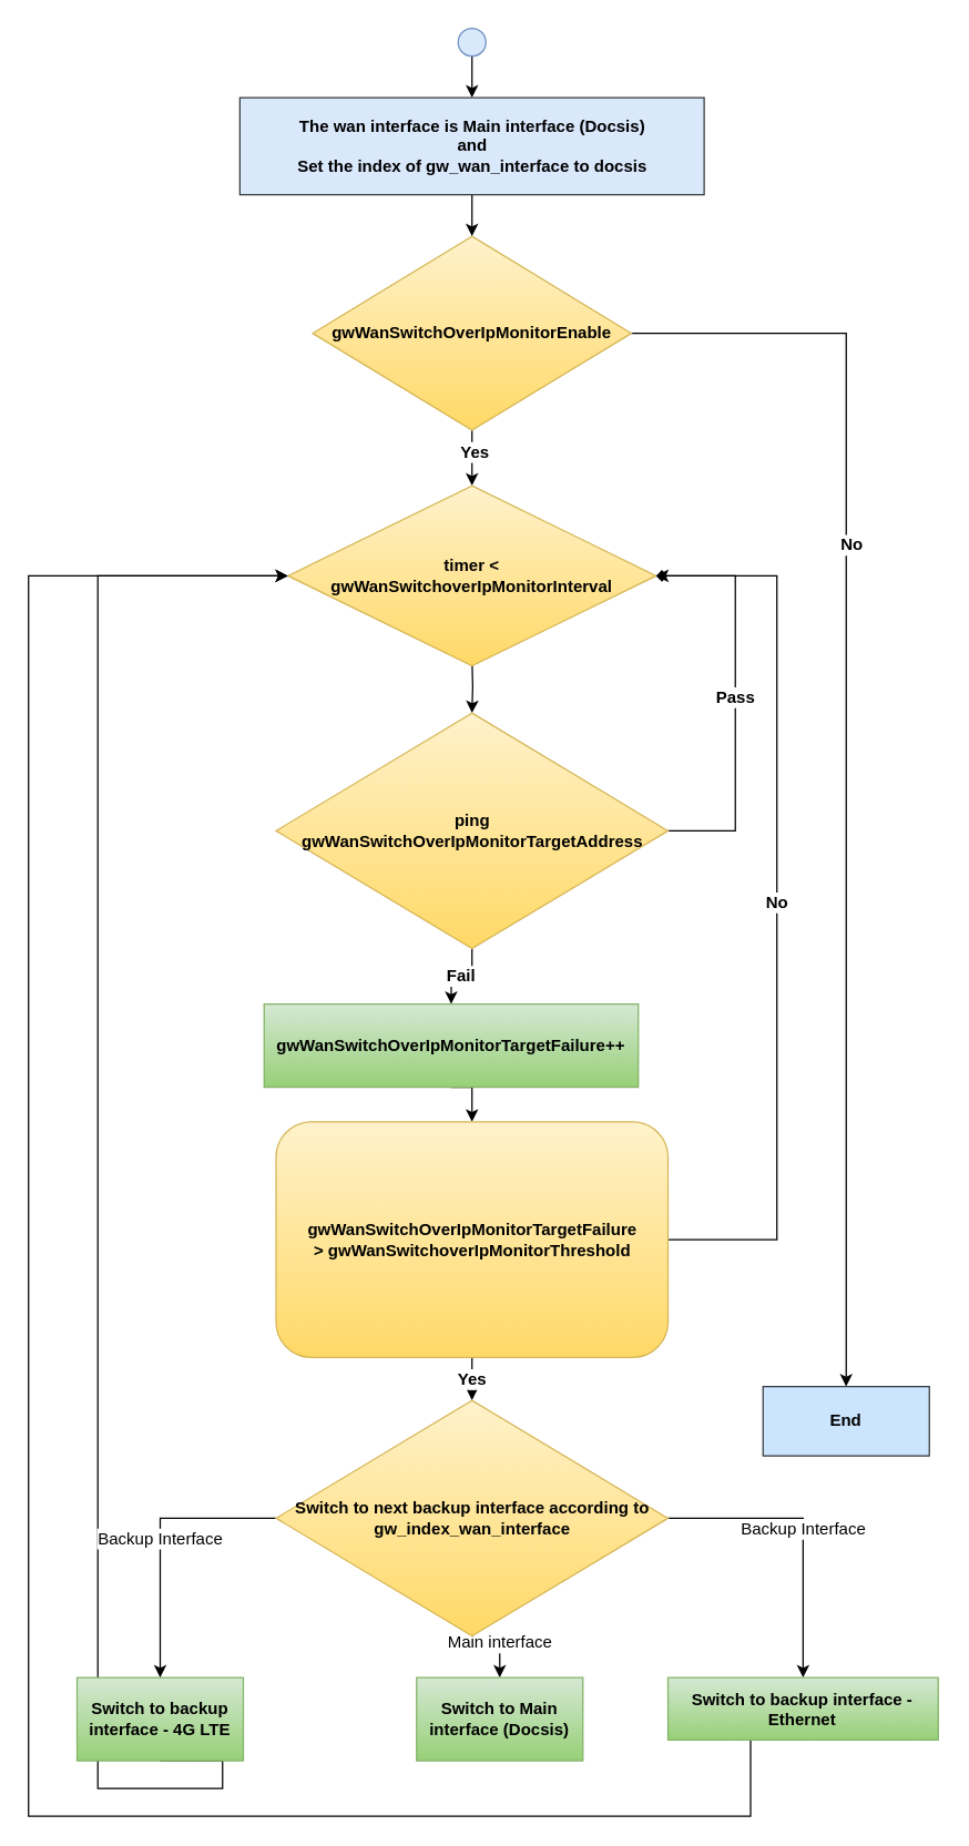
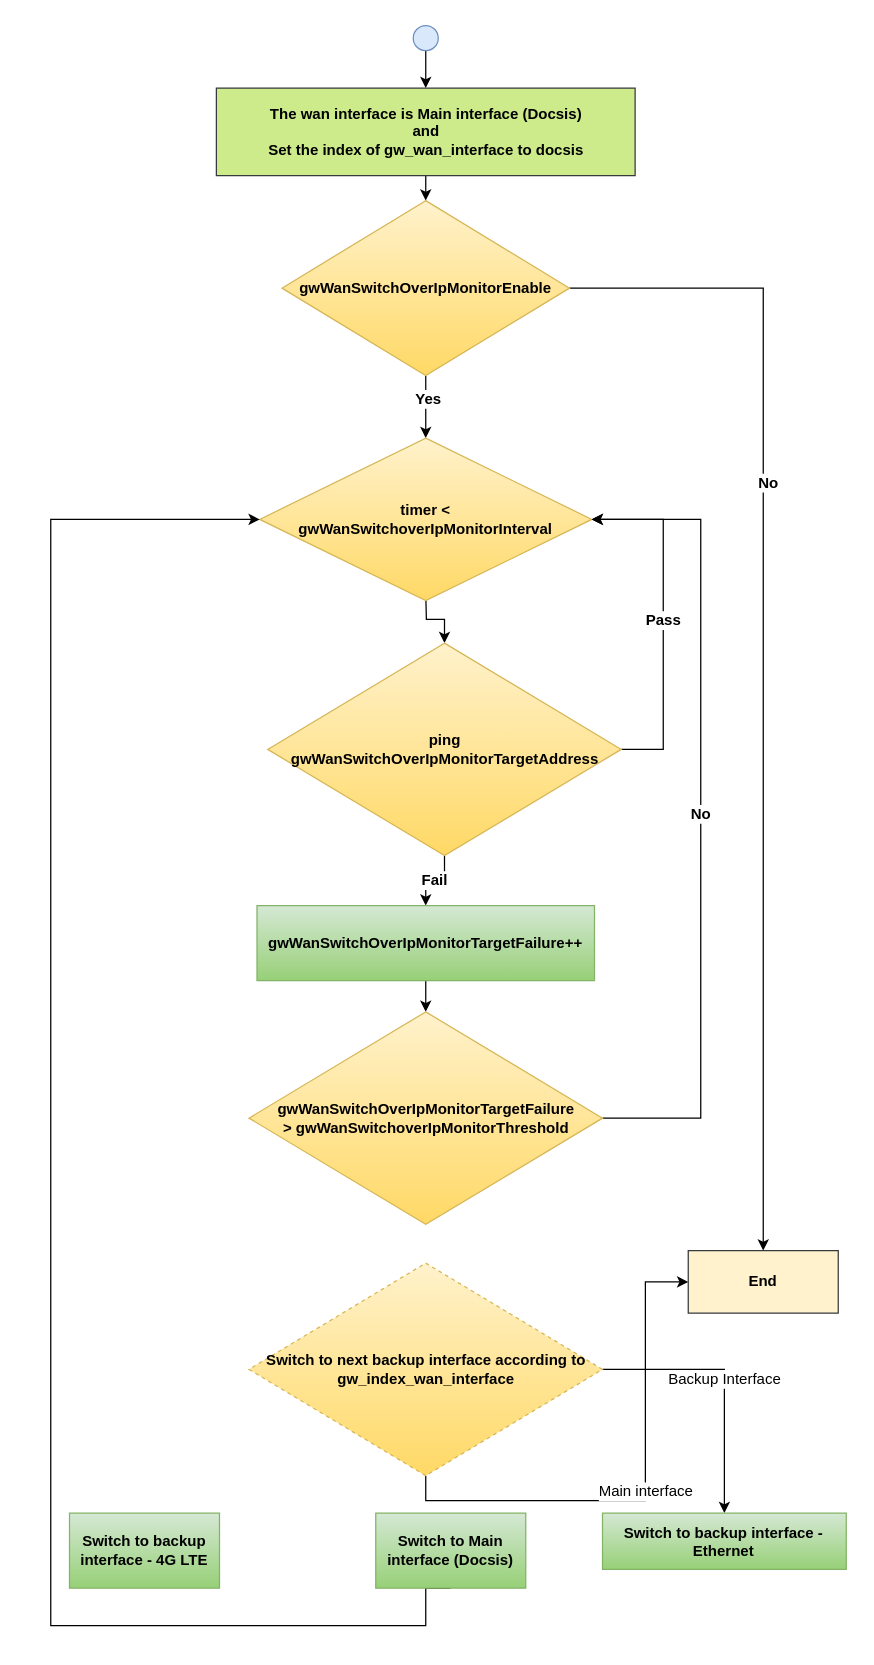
- <mxCell id="13" value="The wan interface is Main interface (Docsis)&lt;br&gt;and&lt;br&gt;Set the index of gw_wan_interface to docsis" style="rounded=0;whiteSpace=wrap;html=1;fontSize=12;fontStyle=1;fillColor=#dae8fc;strokeColor=#36393d;" parent="1" vertex="1"><mxGeometry x="172.5" y="70" width="335" height="70" as="geometry" /></mxCell>
+ <mxCell id="13" value="The wan interface is Main interface (Docsis)&lt;br&gt;and&lt;br&gt;Set the index of gw_wan_interface to docsis" style="rounded=0;whiteSpace=wrap;html=1;fontSize=12;fontStyle=1;fillColor=#cdeb8b;strokeColor=#36393d;" parent="1" vertex="1"><mxGeometry x="172.5" y="70" width="335" height="70" as="geometry" /></mxCell>
- <mxCell id="8" value="gwWanSwitchOverIpMonitorEnable" style="rhombus;whiteSpace=wrap;html=1;fontSize=12;fontStyle=1;gradientColor=#ffd966;fillColor=#fff2cc;strokeColor=#d6b656;" parent="1" vertex="1"><mxGeometry x="225" y="170" width="230" height="140" as="geometry" /></mxCell>
+ <mxCell id="8" value="gwWanSwitchOverIpMonitorEnable" style="rhombus;whiteSpace=wrap;html=1;fontSize=12;fontStyle=1;gradientColor=#ffd966;fillColor=#fff2cc;strokeColor=#d6b656;" parent="1" vertex="1"><mxGeometry x="225" y="160" width="230" height="140" as="geometry" /></mxCell>
- <mxCell id="16" value="ping &lt;br style=&quot;font-size: 12px;&quot;&gt;gwWanSwitchOverIpMonitorTargetAddress" style="rhombus;whiteSpace=wrap;html=1;horizontal=1;verticalAlign=middle;fontSize=12;fontStyle=1;gradientColor=#ffd966;fillColor=#fff2cc;strokeColor=#d6b656;" parent="1" vertex="1"><mxGeometry x="198.59" y="514" width="282.81" height="170" as="geometry" /></mxCell>
+ <mxCell id="16" value="ping &lt;br style=&quot;font-size: 12px;&quot;&gt;gwWanSwitchOverIpMonitorTargetAddress" style="rhombus;whiteSpace=wrap;html=1;horizontal=1;verticalAlign=middle;fontSize=12;fontStyle=1;gradientColor=#ffd966;fillColor=#fff2cc;strokeColor=#d6b656;" parent="1" vertex="1"><mxGeometry x="213.59" y="514" width="282.81" height="170" as="geometry" /></mxCell>
- <mxCell id="20" value="gwWanSwitchOverIpMonitorTargetFailure++" style="rounded=0;whiteSpace=wrap;html=1;fontSize=12;fontStyle=1;gradientColor=#97d077;fillColor=#d5e8d4;strokeColor=#82b366;" parent="1" vertex="1"><mxGeometry x="190" y="724" width="270" height="60" as="geometry" /></mxCell>
+ <mxCell id="20" value="gwWanSwitchOverIpMonitorTargetFailure++" style="rounded=0;whiteSpace=wrap;html=1;fontSize=12;fontStyle=1;gradientColor=#97d077;fillColor=#d5e8d4;strokeColor=#82b366;" parent="1" vertex="1"><mxGeometry x="205" y="724" width="270" height="60" as="geometry" /></mxCell>
- <mxCell id="17" style="edgeStyle=orthogonalEdgeStyle;rounded=0;orthogonalLoop=1;jettySize=auto;html=1;exitX=0.5;exitY=1;exitDx=0;exitDy=0;entryX=0;entryY=0.5;entryDx=0;entryDy=0;fontSize=12;" parent="1" source="18" target="11" edge="1"><mxGeometry relative="1" as="geometry"><Array as="points"><mxPoint x="160" y="1290" /><mxPoint x="70" y="1290" /><mxPoint x="70" y="415" /></Array></mxGeometry></mxCell>
- <mxCell id="23" value="gwWanSwitchOverIpMonitorTargetFailure &amp;gt;&amp;nbsp;gwWanSwitchoverIpMonitorThreshold" style="whiteSpace=wrap;html=1;horizontal=1;verticalAlign=middle;fontSize=12;fontStyle=1;gradientColor=#ffd966;fillColor=#fff2cc;strokeColor=#d6b656;rounded=1;" parent="1" vertex="1"><mxGeometry x="198.6" y="809" width="282.81" height="170" as="geometry" /></mxCell>
+ <mxCell id="23" value="gwWanSwitchOverIpMonitorTargetFailure &amp;gt;&amp;nbsp;gwWanSwitchoverIpMonitorThreshold" style="rhombus;whiteSpace=wrap;html=1;horizontal=1;verticalAlign=middle;fontSize=12;fontStyle=1;gradientColor=#ffd966;fillColor=#fff2cc;strokeColor=#d6b656;" parent="1" vertex="1"><mxGeometry x="198.6" y="809" width="282.81" height="170" as="geometry" /></mxCell>
- <mxCell id="22" value="No" style="edgeStyle=orthogonalEdgeStyle;rounded=0;orthogonalLoop=1;jettySize=auto;html=1;exitX=1;exitY=0.5;exitDx=0;exitDy=0;entryX=1;entryY=0.5;entryDx=0;entryDy=0;fontSize=12;fontStyle=1;endArrow=diamond;" parent="1" source="23" target="11" edge="1"><mxGeometry relative="1" as="geometry"><Array as="points"><mxPoint x="560" y="894" /><mxPoint x="560" y="415" /></Array></mxGeometry></mxCell>
+ <mxCell id="22" value="No" style="edgeStyle=orthogonalEdgeStyle;rounded=0;orthogonalLoop=1;jettySize=auto;html=1;exitX=1;exitY=0.5;exitDx=0;exitDy=0;entryX=1;entryY=0.5;entryDx=0;entryDy=0;fontSize=12;fontStyle=1" parent="1" source="23" target="11" edge="1"><mxGeometry relative="1" as="geometry"><Array as="points"><mxPoint x="560" y="894" /><mxPoint x="560" y="415" /></Array></mxGeometry></mxCell>
- <mxCell id="21" value="Yes" style="edgeStyle=orthogonalEdgeStyle;rounded=0;orthogonalLoop=1;jettySize=auto;html=1;exitX=0.5;exitY=1;exitDx=0;exitDy=0;fontSize=12;fontStyle=1;entryX=0.5;entryY=0;entryDx=0;entryDy=0;" parent="1" source="23" target="27" edge="1"><mxGeometry relative="1" as="geometry"><mxPoint x="340" y="1080" as="targetPoint" /></mxGeometry></mxCell>
+ <mxCell id="28" style="edgeStyle=orthogonalEdgeStyle;rounded=0;orthogonalLoop=1;jettySize=auto;html=1;exitX=0.5;exitY=1;exitDx=0;exitDy=0;fontSize=12;entryX=0;entryY=0.5;entryDx=0;entryDy=0;" parent="1" source="29" target="11" edge="1"><mxGeometry relative="1" as="geometry"><mxPoint x="200" y="410" as="targetPoint" /><Array as="points"><mxPoint x="340" y="1300" /><mxPoint x="40" y="1300" /><mxPoint x="40" y="415" /></Array></mxGeometry></mxCell>
- <mxCell id="9" value="End" style="rounded=0;whiteSpace=wrap;html=1;fillColor=#cce5ff;strokeColor=#36393d;fontSize=12;fontStyle=1" parent="1" vertex="1"><mxGeometry x="550" y="1000" width="120" height="50" as="geometry" /></mxCell>
+ <mxCell id="9" value="End" style="rounded=0;whiteSpace=wrap;html=1;fillColor=#fff2cc;strokeColor=#36393d;fontSize=12;fontStyle=1;" parent="1" vertex="1"><mxGeometry x="550" y="1000" width="120" height="50" as="geometry" /></mxCell>
- <mxCell id="27" value="Switch to next backup interface according to gw_index_wan_interface" style="rhombus;whiteSpace=wrap;html=1;horizontal=1;verticalAlign=middle;fontSize=12;fontStyle=1;gradientColor=#ffd966;fillColor=#fff2cc;strokeColor=#d6b656;" parent="1" vertex="1"><mxGeometry x="198.59" y="1010" width="282.81" height="170" as="geometry" /></mxCell>
+ <mxCell id="27" value="Switch to next backup interface according to gw_index_wan_interface" style="rhombus;whiteSpace=wrap;html=1;horizontal=1;verticalAlign=middle;fontSize=12;fontStyle=1;gradientColor=#ffd966;fillColor=#fff2cc;strokeColor=#d6b656;dashed=1;" parent="1" vertex="1"><mxGeometry x="198.59" y="1010" width="282.81" height="170" as="geometry" /></mxCell>
- <mxCell id="24" value="Backup Interface" style="edgeStyle=orthogonalEdgeStyle;rounded=0;orthogonalLoop=1;jettySize=auto;html=1;exitX=0;exitY=0.5;exitDx=0;exitDy=0;entryX=0.5;entryY=0;entryDx=0;entryDy=0;fontSize=12;" parent="1" source="27" target="18" edge="1"><mxGeometry relative="1" as="geometry" /></mxCell>
- <mxCell id="30" style="edgeStyle=orthogonalEdgeStyle;rounded=0;orthogonalLoop=1;jettySize=auto;html=1;exitX=0.5;exitY=1;exitDx=0;exitDy=0;entryX=0;entryY=0.5;entryDx=0;entryDy=0;fontSize=12;" parent="1" source="31" target="11" edge="1"><mxGeometry relative="1" as="geometry"><Array as="points"><mxPoint x="541" y="1310" /><mxPoint x="20" y="1310" /><mxPoint x="20" y="415" /></Array></mxGeometry></mxCell>
- <mxCell id="25" value="Main interface" style="edgeStyle=orthogonalEdgeStyle;rounded=0;orthogonalLoop=1;jettySize=auto;html=1;exitX=0.5;exitY=1;exitDx=0;exitDy=0;entryX=0.5;entryY=0;entryDx=0;entryDy=0;fontSize=12;" parent="1" source="27" target="29" edge="1"><mxGeometry relative="1" as="geometry" /></mxCell>
+ <mxCell id="25" value="Main interface" style="edgeStyle=orthogonalEdgeStyle;rounded=0;orthogonalLoop=1;jettySize=auto;html=1;exitX=0.5;exitY=1;exitDx=0;exitDy=0;fontSize=12;" parent="1" source="27" target="9" edge="1"><mxGeometry relative="1" as="geometry" /></mxCell>
